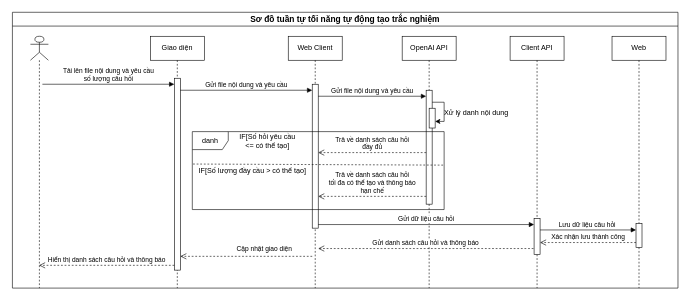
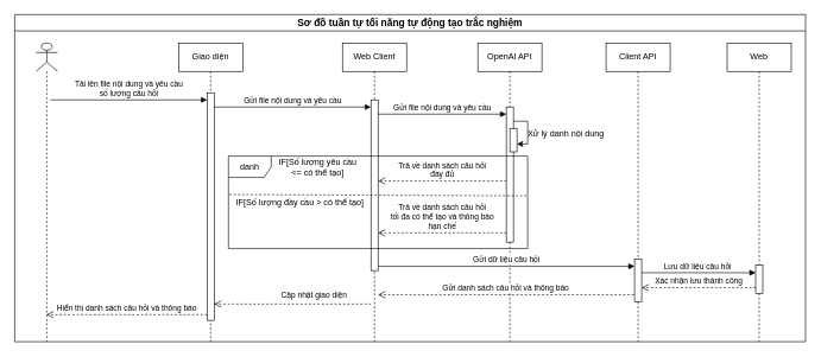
- <mxCell id="21" value="IF[Số hỏi yêu cầu &lt;br&gt;&amp;lt;= có thể tạo]" style="text;html=1;align=center;verticalAlign=middle;resizable=0;points=[];autosize=1;strokeColor=none;fillColor=none;" parent="2" vertex="1"><mxGeometry x="360" y="195" width="130" height="40" as="geometry" /></mxCell>
+ <mxCell id="21" value="IF[Số lượng yêu cầu &lt;br&gt;&amp;lt;= có thể tạo]" style="text;html=1;align=center;verticalAlign=middle;resizable=0;points=[];autosize=1;strokeColor=none;fillColor=none;" parent="2" vertex="1"><mxGeometry x="360" y="195" width="130" height="40" as="geometry" /></mxCell>
